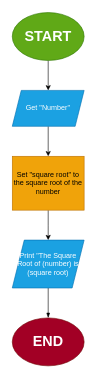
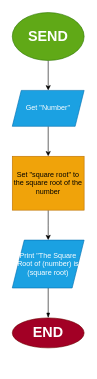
- <mxCell id="3" value="&lt;h2 style=&quot;font-size: 24px;&quot;&gt;&lt;font style=&quot;font-size: 24px;&quot;&gt;S&lt;/font&gt;TART&lt;br&gt;&lt;/h2&gt;" style="ellipse;whiteSpace=wrap;html=1;fillColor=#60a917;strokeColor=#2D7600;fontColor=#ffffff;" parent="1" vertex="1"><mxGeometry x="20" y="20" width="120" height="80" as="geometry" /></mxCell>
+ <mxCell id="3" value="&lt;h2 style=&quot;font-size: 24px;&quot;&gt;&lt;font style=&quot;font-size: 24px;&quot;&gt;S&lt;/font&gt;END&lt;br&gt;&lt;/h2&gt;" style="ellipse;whiteSpace=wrap;html=1;fillColor=#60a917;strokeColor=#2D7600;fontColor=#ffffff;" parent="1" vertex="1"><mxGeometry x="20" y="20" width="120" height="80" as="geometry" /></mxCell>
- <mxCell id="10" value="END" style="ellipse;whiteSpace=wrap;html=1;fillColor=#a20025;strokeColor=#6F0000;fontSize=24;fontStyle=1;fontColor=#ffffff;" parent="1" vertex="1"><mxGeometry x="20" y="530" width="120" height="80" as="geometry" /></mxCell>
+ <mxCell id="10" value="END" style="ellipse;whiteSpace=wrap;html=1;fillColor=#a20025;strokeColor=#6F0000;fontSize=24;fontStyle=1;fontColor=#ffffff;" parent="1" vertex="1"><mxGeometry x="20" y="530" width="120" height="50" as="geometry" /></mxCell>
